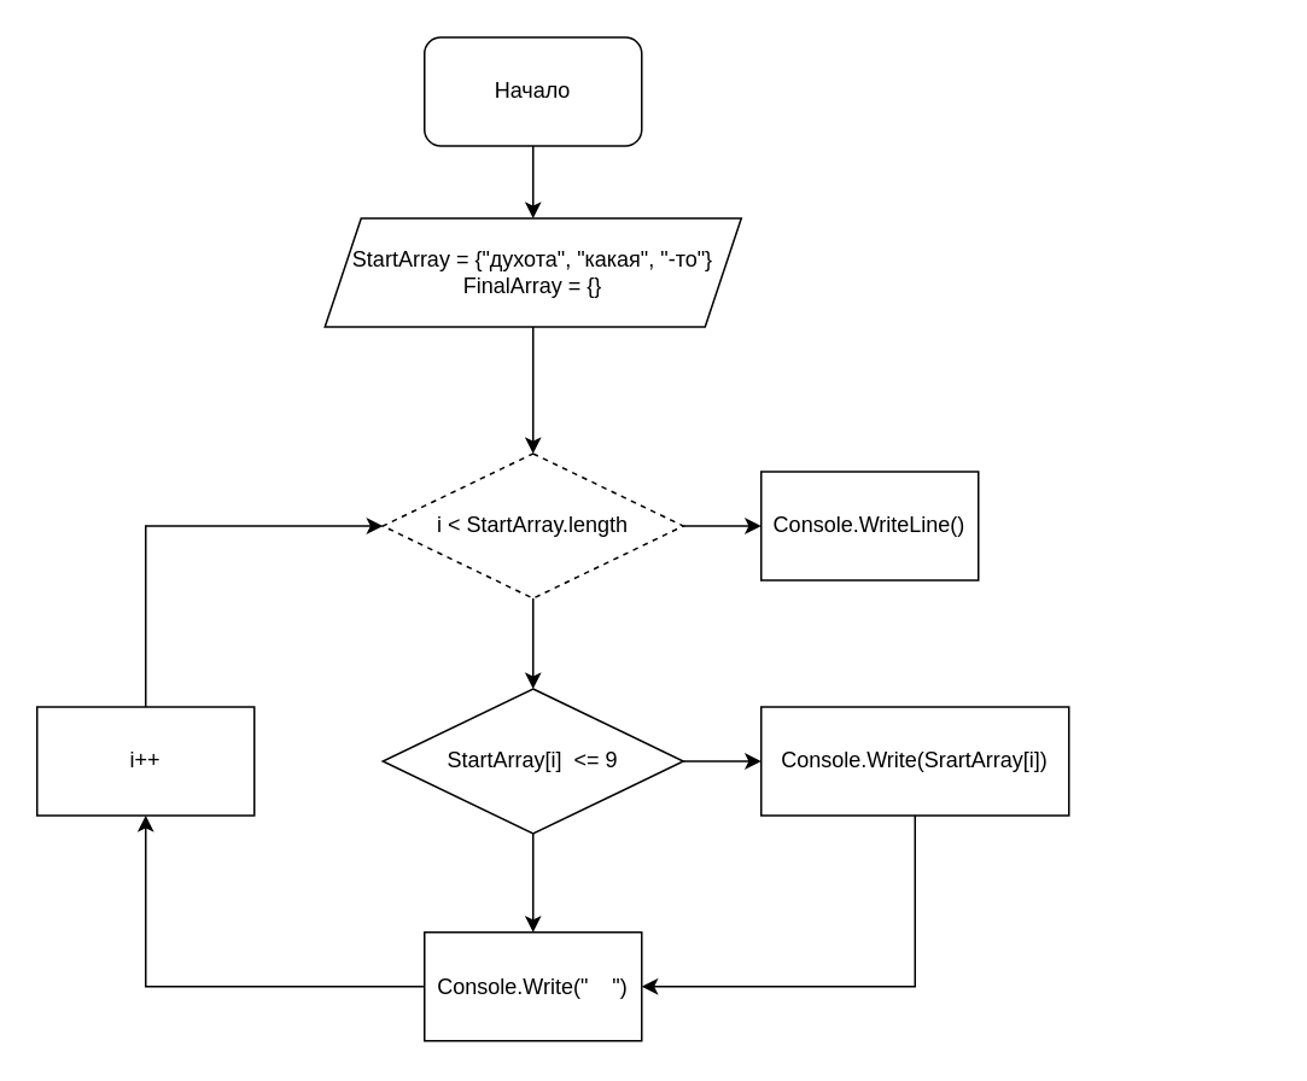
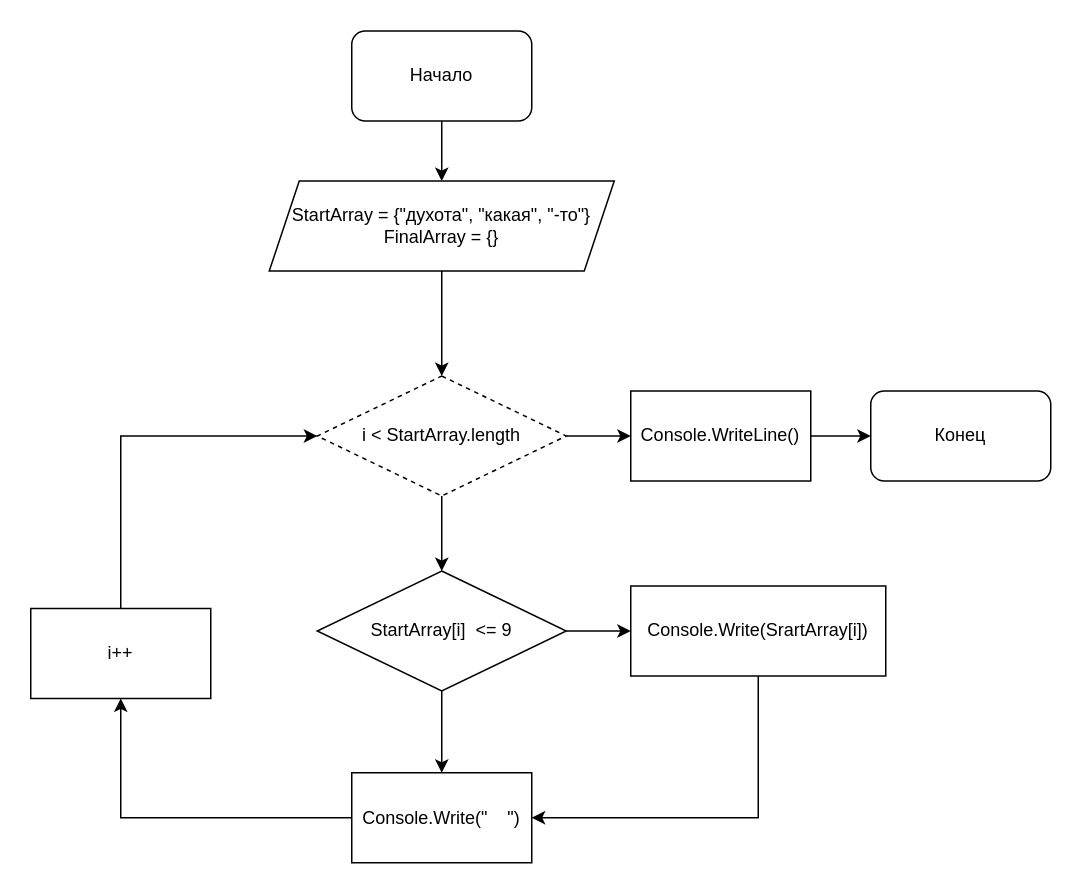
+ <mxCell id="19" value="" style="edgeStyle=orthogonalEdgeStyle;rounded=0;orthogonalLoop=1;jettySize=auto;html=1;" edge="1" parent="1" source="20" target="21"><mxGeometry relative="1" as="geometry" /></mxCell>
+ <mxCell id="21" value="Конец" style="rounded=1;whiteSpace=wrap;html=1;" vertex="1" parent="1"><mxGeometry x="580" y="260" width="120" height="60" as="geometry" /></mxCell>
- <mxCell id="18" value="i++" style="rounded=0;whiteSpace=wrap;html=1;" vertex="1" parent="1"><mxGeometry x="20" y="390" width="120" height="60" as="geometry" /></mxCell>
+ <mxCell id="18" value="i++" style="rounded=0;whiteSpace=wrap;html=1;" vertex="1" parent="1"><mxGeometry x="20" y="405" width="120" height="60" as="geometry" /></mxCell>
